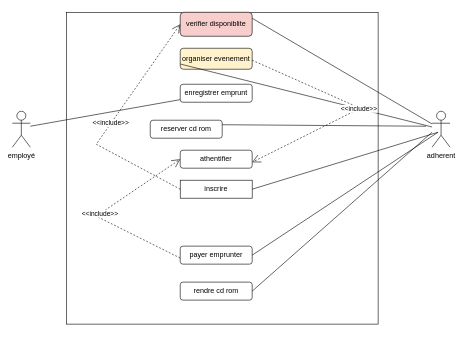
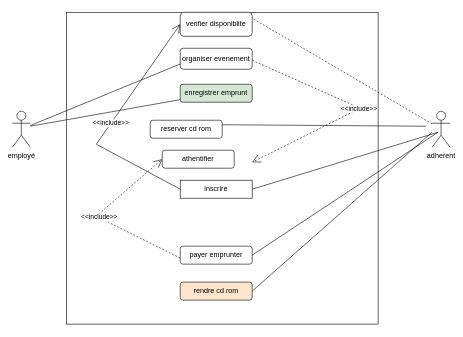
- <mxCell id="12" value="verifier disponiblite" style="rounded=1;whiteSpace=wrap;html=1;fillColor=#f8cecc;" vertex="1" parent="1"><mxGeometry x="300" y="20" width="120" height="40" as="geometry" /></mxCell>
+ <mxCell id="12" value="verifier disponiblite" style="rounded=1;whiteSpace=wrap;html=1;" vertex="1" parent="1"><mxGeometry x="300" y="20" width="120" height="40" as="geometry" /></mxCell>
- <mxCell id="11" value="organiser evenement" style="rounded=1;whiteSpace=wrap;html=1;fillColor=#fff2cc;" vertex="1" parent="1"><mxGeometry x="300" y="80" width="120" height="35" as="geometry" /></mxCell>
+ <mxCell id="11" value="organiser evenement" style="rounded=1;whiteSpace=wrap;html=1;" vertex="1" parent="1"><mxGeometry x="300" y="80" width="120" height="35" as="geometry" /></mxCell>
- <mxCell id="15" value="" style="endArrow=none;html=1;rounded=0;entryX=1;entryY=0.25;entryDx=0;entryDy=0;" edge="1" parent="1" source="4" target="12"><mxGeometry relative="1" as="geometry"><mxPoint x="560" y="215" as="sourcePoint" /><mxPoint x="560" y="215" as="targetPoint" /></mxGeometry></mxCell>
+ <mxCell id="15" value="" style="endArrow=none;html=1;rounded=0;entryX=1;entryY=0.25;entryDx=0;entryDy=0;dashed=1;" edge="1" parent="1" source="4" target="12"><mxGeometry relative="1" as="geometry"><mxPoint x="560" y="215" as="sourcePoint" /><mxPoint x="560" y="215" as="targetPoint" /></mxGeometry></mxCell>
- <mxCell id="13" value="" style="endArrow=none;html=1;rounded=0;exitX=0;exitY=0.75;exitDx=0;exitDy=0;" edge="1" parent="1" source="11" target="4"><mxGeometry relative="1" as="geometry"><mxPoint x="40" y="220" as="sourcePoint" /><mxPoint x="200" y="220" as="targetPoint" /></mxGeometry></mxCell>
+ <mxCell id="13" value="" style="endArrow=none;html=1;rounded=0;exitX=0;exitY=0.75;exitDx=0;exitDy=0;" edge="1" parent="1" source="11" target="3"><mxGeometry relative="1" as="geometry"><mxPoint x="40" y="220" as="sourcePoint" /><mxPoint x="200" y="220" as="targetPoint" /></mxGeometry></mxCell>
- <mxCell id="6" value="enregistrer emprunt" style="rounded=1;whiteSpace=wrap;html=1;" vertex="1" parent="1"><mxGeometry x="300" y="140" width="120" height="30" as="geometry" /></mxCell>
+ <mxCell id="6" value="enregistrer emprunt" style="rounded=1;whiteSpace=wrap;html=1;fillColor=#d5e8d4;" vertex="1" parent="1"><mxGeometry x="300" y="140" width="120" height="30" as="geometry" /></mxCell>
- <mxCell id="5" value="&lt;font style=&quot;vertical-align: inherit&quot;&gt;&lt;font style=&quot;vertical-align: inherit&quot;&gt;athentifier&lt;/font&gt;&lt;/font&gt;" style="rounded=1;whiteSpace=wrap;html=1;" vertex="1" parent="1"><mxGeometry x="300" y="250" width="120" height="30" as="geometry" /></mxCell>
+ <mxCell id="5" value="&lt;font style=&quot;vertical-align: inherit&quot;&gt;&lt;font style=&quot;vertical-align: inherit&quot;&gt;athentifier&lt;/font&gt;&lt;/font&gt;" style="rounded=1;whiteSpace=wrap;html=1;" vertex="1" parent="1"><mxGeometry x="270" y="250" width="120" height="30" as="geometry" /></mxCell>
- <mxCell id="22" value="&amp;lt;&amp;lt;include&amp;gt;&amp;gt;" style="endArrow=open;endSize=12;dashed=1;html=1;rounded=0;entryX=0;entryY=0.5;entryDx=0;entryDy=0;exitX=0;exitY=0.5;exitDx=0;exitDy=0;" edge="1" parent="1" source="8" target="12"><mxGeometry width="160" relative="1" as="geometry"><mxPoint x="140" y="320" as="sourcePoint" /><mxPoint x="300" y="320" as="targetPoint" /><Array as="points"><mxPoint x="160" y="240" /></Array></mxGeometry></mxCell>
+ <mxCell id="22" value="&amp;lt;&amp;lt;include&amp;gt;&amp;gt;" style="endArrow=open;endSize=12;dashed=0;html=1;rounded=0;entryX=0;entryY=0.5;entryDx=0;entryDy=0;exitX=0;exitY=0.5;exitDx=0;exitDy=0;" edge="1" parent="1" source="8" target="12"><mxGeometry width="160" relative="1" as="geometry"><mxPoint x="140" y="320" as="sourcePoint" /><mxPoint x="300" y="320" as="targetPoint" /><Array as="points"><mxPoint x="160" y="240" /></Array></mxGeometry></mxCell>
- <mxCell id="10" value="rendre cd rom" style="rounded=1;whiteSpace=wrap;html=1;" vertex="1" parent="1"><mxGeometry x="300" y="470" width="120" height="30" as="geometry" /></mxCell>
+ <mxCell id="10" value="rendre cd rom" style="rounded=1;whiteSpace=wrap;html=1;fillColor=#ffe6cc;" vertex="1" parent="1"><mxGeometry x="300" y="470" width="120" height="30" as="geometry" /></mxCell>
